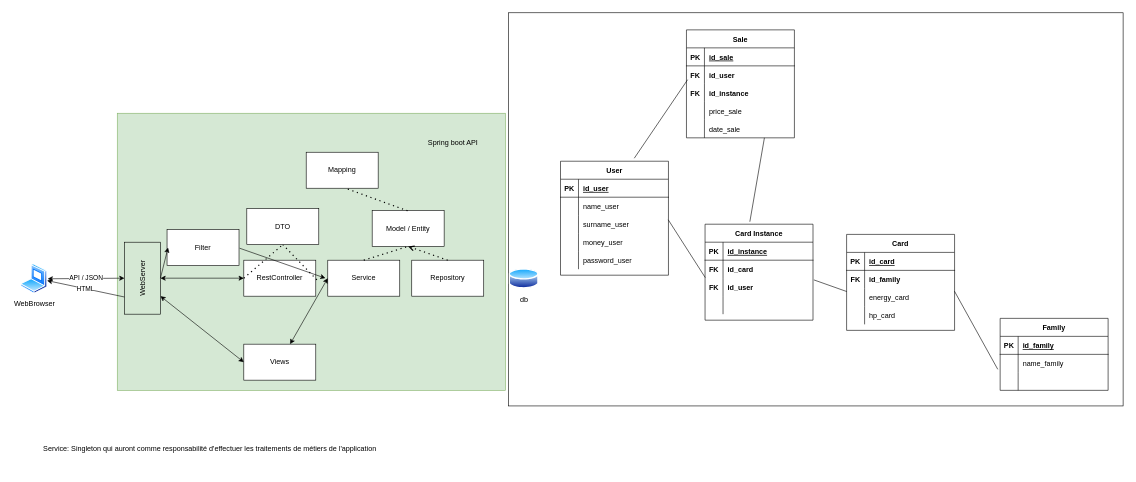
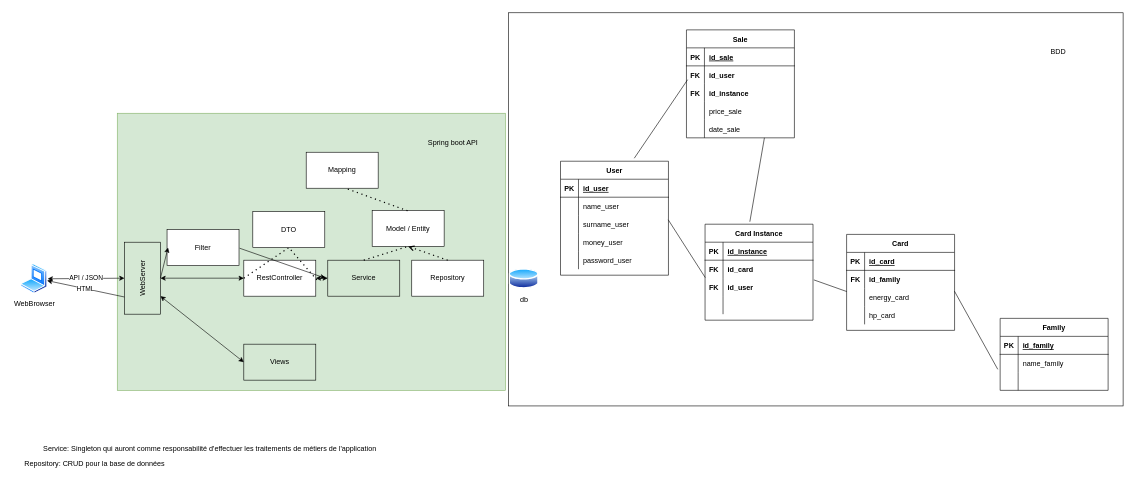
+ <mxCell id="101" value="BDD" style="text;html=1;strokeColor=none;fillColor=none;align=center;verticalAlign=middle;whiteSpace=wrap;rounded=0;" parent="1" vertex="1"><mxGeometry x="1734" y="71" width="60" height="30" as="geometry" /></mxCell>
- <mxCell id="25" value="DTO" style="rounded=0;whiteSpace=wrap;html=1;" parent="1" vertex="1"><mxGeometry x="411" y="347" width="120" height="60" as="geometry" /></mxCell>
+ <mxCell id="25" value="DTO" style="rounded=0;whiteSpace=wrap;html=1;" parent="1" vertex="1"><mxGeometry x="421" y="352" width="120" height="60" as="geometry" /></mxCell>
- <mxCell id="7" value="Service" style="rounded=0;whiteSpace=wrap;html=1;" parent="1" vertex="1"><mxGeometry x="546" y="433" width="120" height="60" as="geometry" /></mxCell>
+ <mxCell id="7" value="Service" style="rounded=0;whiteSpace=wrap;html=1;fillColor=#d5e8d4;" parent="1" vertex="1"><mxGeometry x="546" y="433" width="120" height="60" as="geometry" /></mxCell>
- <mxCell id="19" value="" style="endArrow=classic;startArrow=classic;html=1;rounded=0;exitX=0;exitY=0.5;exitDx=0;exitDy=0;" parent="1" source="7" target="11" edge="1"><mxGeometry width="50" height="50" relative="1" as="geometry"><mxPoint x="512" y="361" as="sourcePoint" /><mxPoint x="562" y="311" as="targetPoint" /></mxGeometry></mxCell>
+ <mxCell id="19" value="" style="endArrow=classic;startArrow=classic;html=1;rounded=0;exitX=0;exitY=0.5;exitDx=0;exitDy=0;entryX=1;entryY=0.5;entryDx=0;entryDy=0;" parent="1" source="7" target="6" edge="1"><mxGeometry width="50" height="50" relative="1" as="geometry"><mxPoint x="512" y="361" as="sourcePoint" /><mxPoint x="562" y="311" as="targetPoint" /></mxGeometry></mxCell>
- <mxCell id="11" value="Views" style="rounded=0;whiteSpace=wrap;html=1;" parent="1" vertex="1"><mxGeometry x="406" y="573" width="120" height="60" as="geometry" /></mxCell>
+ <mxCell id="11" value="Views" style="rounded=0;whiteSpace=wrap;html=1;fillColor=#d5e8d4;" parent="1" vertex="1"><mxGeometry x="406" y="573" width="120" height="60" as="geometry" /></mxCell>
+ <mxCell id="21" value="Repository: CRUD pour la base de données" style="text;html=1;align=center;verticalAlign=middle;resizable=0;points=[];autosize=1;strokeColor=none;fillColor=none;" parent="1" vertex="1"><mxGeometry x="20" y="763" width="273" height="18" as="geometry" /></mxCell>
